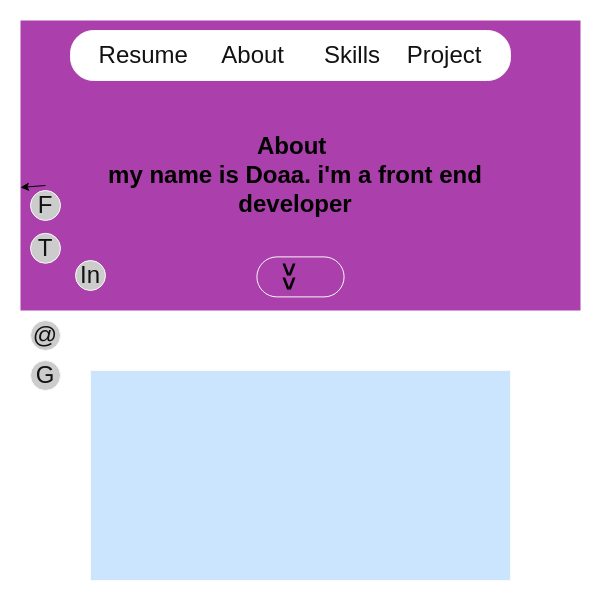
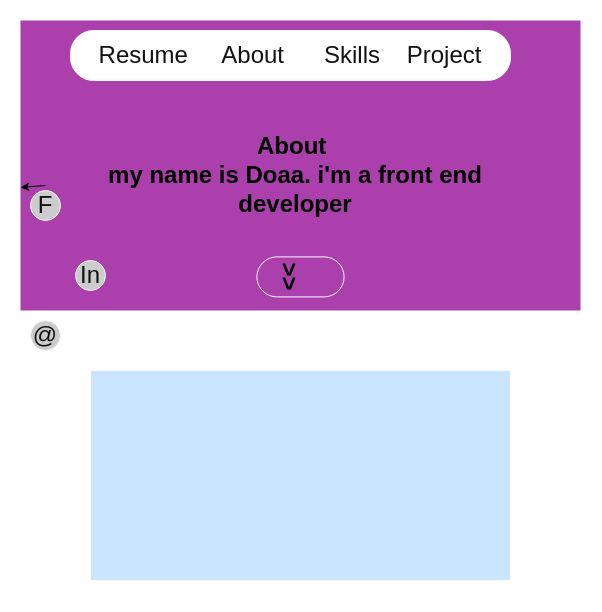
- <mxCell id="8" value="&lt;font color=&quot;#121212&quot;&gt;T&lt;/font&gt;" style="ellipse;whiteSpace=wrap;html=1;aspect=fixed;fontSize=24;strokeColor=#FAFAFA;fillColor=#CCCCCC;" parent="1" vertex="1"><mxGeometry x="30" y="232.81" width="30" height="30" as="geometry" /></mxCell>
- <mxCell id="11" value="&lt;font color=&quot;#121212&quot;&gt;G&lt;/font&gt;" style="ellipse;whiteSpace=wrap;html=1;aspect=fixed;fontSize=24;strokeColor=#FAFAFA;fillColor=#CCCCCC;" parent="1" vertex="1"><mxGeometry x="30" y="360" width="30" height="30" as="geometry" /></mxCell>
